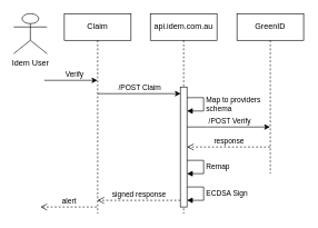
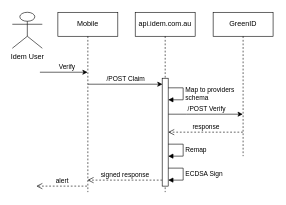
- <mxCell id="3" value="Claim" style="shape=umlLifeline;perimeter=lifelinePerimeter;whiteSpace=wrap;html=1;container=1;collapsible=0;recursiveResize=0;outlineConnect=0;" vertex="1" parent="1"><mxGeometry x="96" y="20" width="100" height="300" as="geometry" /></mxCell>
+ <mxCell id="3" value="Mobile" style="shape=umlLifeline;perimeter=lifelinePerimeter;whiteSpace=wrap;html=1;container=1;collapsible=0;recursiveResize=0;outlineConnect=0;" vertex="1" parent="1"><mxGeometry x="96" y="20" width="100" height="300" as="geometry" /></mxCell>
